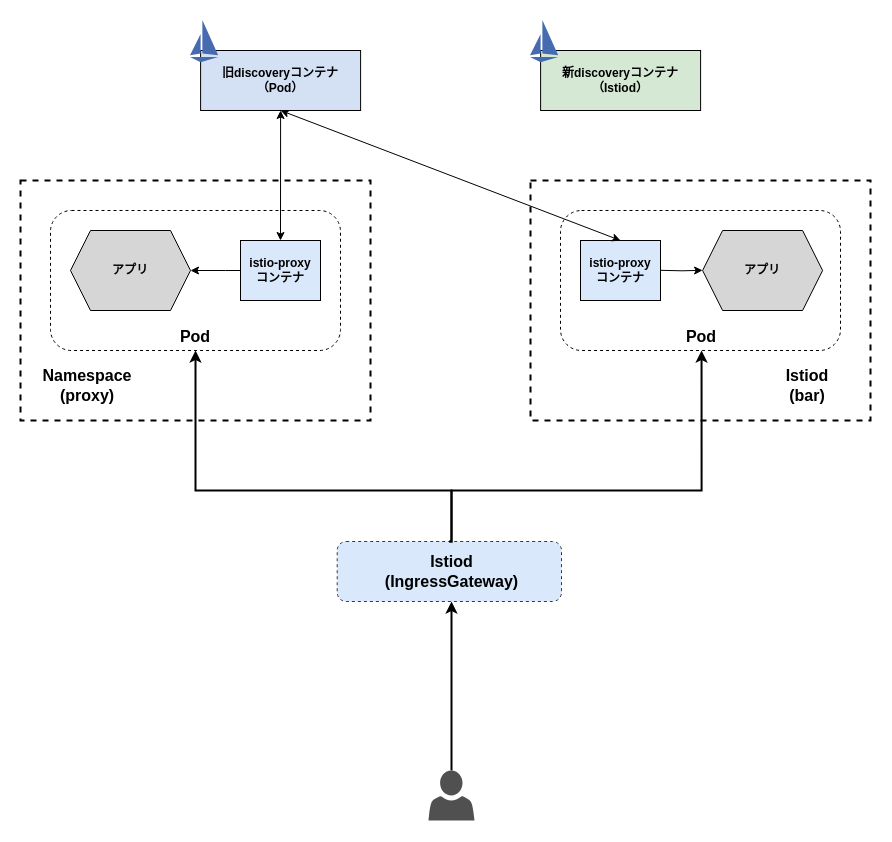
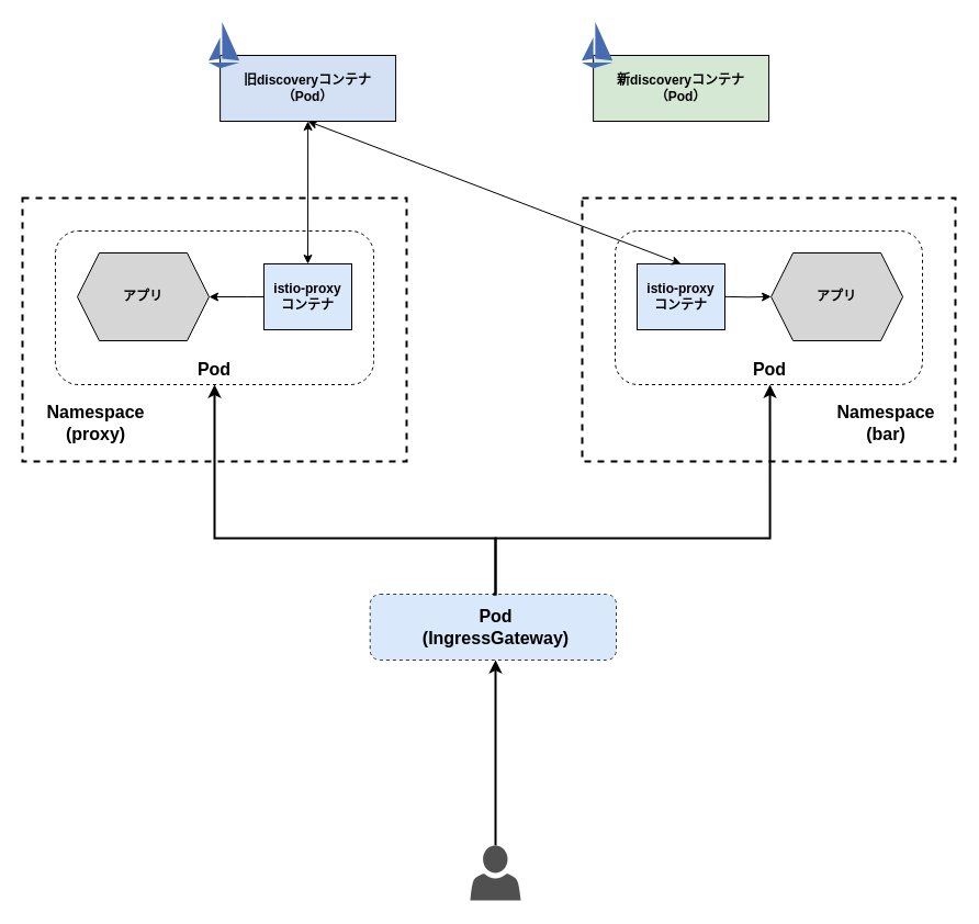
- <mxCell id="26" value="&lt;b&gt;新discoveryコンテナ&lt;br style=&quot;border-color: var(--border-color); padding: 0px; margin: 0px;&quot;&gt;（Istiod）&lt;/b&gt;" style="text;html=1;strokeColor=default;fillColor=#d5e8d4;align=center;verticalAlign=middle;whiteSpace=wrap;rounded=0;" vertex="1" parent="25"><mxGeometry x="17.1" y="30" width="160" height="60" as="geometry" /></mxCell>
+ <mxCell id="26" value="&lt;b&gt;新discoveryコンテナ&lt;br style=&quot;border-color: var(--border-color); padding: 0px; margin: 0px;&quot;&gt;（Pod）&lt;/b&gt;" style="text;html=1;strokeColor=default;fillColor=#d5e8d4;align=center;verticalAlign=middle;whiteSpace=wrap;rounded=0;" vertex="1" parent="25"><mxGeometry x="17.1" y="30" width="160" height="60" as="geometry" /></mxCell>
- <mxCell id="11" value="&lt;b style=&quot;font-size: 16px;&quot;&gt;Istiod&lt;br&gt;(bar)&lt;br&gt;&lt;/b&gt;" style="text;html=1;strokeColor=none;fillColor=none;align=center;verticalAlign=middle;whiteSpace=wrap;rounded=0;dashed=1;fontStyle=0;fontSize=16;" vertex="1" parent="1"><mxGeometry x="751" y="360" width="112.1" height="50" as="geometry" /></mxCell>
+ <mxCell id="11" value="&lt;b style=&quot;font-size: 16px;&quot;&gt;Namespace&lt;br&gt;(bar)&lt;br&gt;&lt;/b&gt;" style="text;html=1;strokeColor=none;fillColor=none;align=center;verticalAlign=middle;whiteSpace=wrap;rounded=0;dashed=1;fontStyle=0;fontSize=16;" vertex="1" parent="1"><mxGeometry x="751" y="360" width="112.1" height="50" as="geometry" /></mxCell>
- <mxCell id="31" value="&lt;b style=&quot;font-size: 16px;&quot;&gt;Istiod&lt;br&gt;(IngressGateway)&lt;br&gt;&lt;/b&gt;" style="text;html=1;strokeColor=none;fillColor=none;align=center;verticalAlign=middle;whiteSpace=wrap;rounded=0;dashed=1;fontStyle=0;fontSize=16;" vertex="1" parent="29"><mxGeometry x="25.69" y="1" width="178.62" height="60" as="geometry" /></mxCell>
+ <mxCell id="31" value="&lt;b style=&quot;font-size: 16px;&quot;&gt;Pod&lt;br&gt;(IngressGateway)&lt;br&gt;&lt;/b&gt;" style="text;html=1;strokeColor=none;fillColor=none;align=center;verticalAlign=middle;whiteSpace=wrap;rounded=0;dashed=1;fontStyle=0;fontSize=16;" vertex="1" parent="29"><mxGeometry x="25.69" y="1" width="178.62" height="60" as="geometry" /></mxCell>
